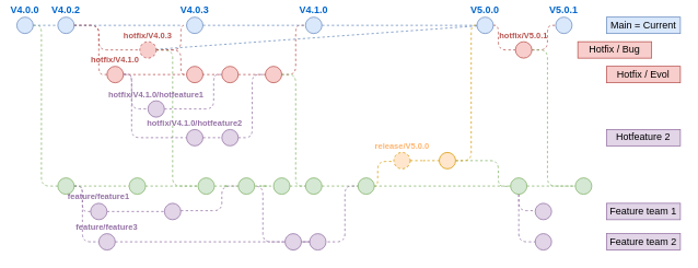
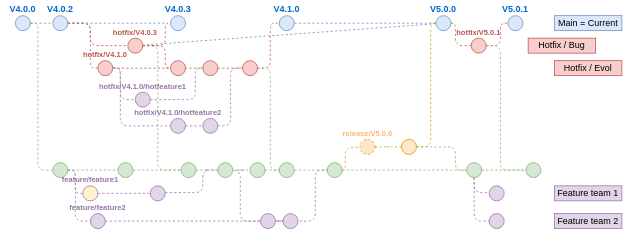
- <mxCell id="74" value="" style="endArrow=none;dashed=1;html=1;fillColor=#dae8fc;strokeColor=#6c8ebf;exitX=1;exitY=0.5;exitDx=0;exitDy=0;entryX=0;entryY=0.5;entryDx=0;entryDy=0;" edge="1" parent="1" source="72" target="64"><mxGeometry width="50" height="50" relative="1" as="geometry"><mxPoint x="402" y="40" as="sourcePoint" /><mxPoint x="591" y="40" as="targetPoint" /><Array as="points" /></mxGeometry></mxCell>
- <mxCell id="52" value="hotfix/V4.0.3" style="ellipse;whiteSpace=wrap;html=1;aspect=fixed;fillColor=#f8cecc;strokeColor=#b85450;fontColor=#b85450;labelPosition=center;verticalLabelPosition=top;align=center;verticalAlign=top;fontStyle=1;fontSize=10;dashed=1;" vertex="1" parent="1"><mxGeometry x="169.97" y="50" width="20" height="20" as="geometry" /></mxCell>
+ <mxCell id="52" value="hotfix/V4.0.3" style="ellipse;whiteSpace=wrap;html=1;aspect=fixed;fillColor=#f8cecc;strokeColor=#b85450;fontColor=#b85450;labelPosition=center;verticalLabelPosition=top;align=center;verticalAlign=top;fontStyle=1;fontSize=10;" vertex="1" parent="1"><mxGeometry x="169.97" y="50" width="20" height="20" as="geometry" /></mxCell>
- <mxCell id="75" value="Hotfeature 2" style="text;html=1;strokeColor=#9673a6;fillColor=#e1d5e7;align=center;verticalAlign=middle;whiteSpace=wrap;rounded=0;" vertex="1" parent="1"><mxGeometry x="739" y="157" width="90" height="20" as="geometry" /></mxCell>
- <mxCell id="49" value="feature/feature1" style="ellipse;whiteSpace=wrap;html=1;aspect=fixed;fontSize=10;fillColor=#e1d5e7;strokeColor=#9673a6;fontColor=#9673a6;labelPosition=center;verticalLabelPosition=top;align=center;verticalAlign=top;fontStyle=1" parent="1" vertex="1"><mxGeometry x="109.97" y="247" width="20" height="20" as="geometry" /></mxCell>
+ <mxCell id="49" value="feature/feature1" style="ellipse;whiteSpace=wrap;html=1;aspect=fixed;fontSize=10;fillColor=#fff2cc;strokeColor=#9673a6;fontColor=#9673a6;labelPosition=center;verticalLabelPosition=top;align=center;verticalAlign=top;fontStyle=1;" parent="1" vertex="1"><mxGeometry x="109.97" y="247" width="20" height="20" as="geometry" /></mxCell>
- <mxCell id="33" value="feature/feature3" style="ellipse;whiteSpace=wrap;html=1;aspect=fixed;fontSize=10;fillColor=#e1d5e7;strokeColor=#9673a6;fontColor=#9673a6;labelPosition=center;verticalLabelPosition=top;align=center;verticalAlign=top;fontStyle=1" parent="1" vertex="1"><mxGeometry x="120" y="284" width="20" height="20" as="geometry" /></mxCell>
+ <mxCell id="33" value="feature/feature2" style="ellipse;whiteSpace=wrap;html=1;aspect=fixed;fontSize=10;fillColor=#e1d5e7;strokeColor=#9673a6;fontColor=#9673a6;labelPosition=center;verticalLabelPosition=top;align=center;verticalAlign=top;fontStyle=1" parent="1" vertex="1"><mxGeometry x="120" y="284" width="20" height="20" as="geometry" /></mxCell>
